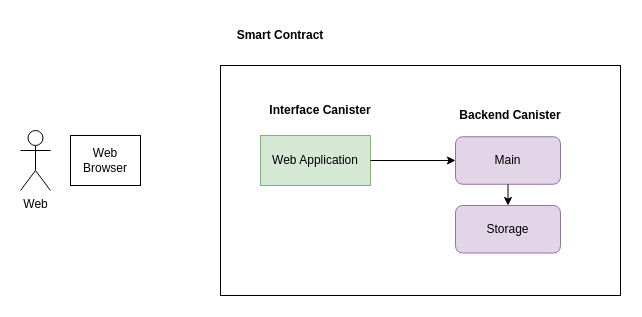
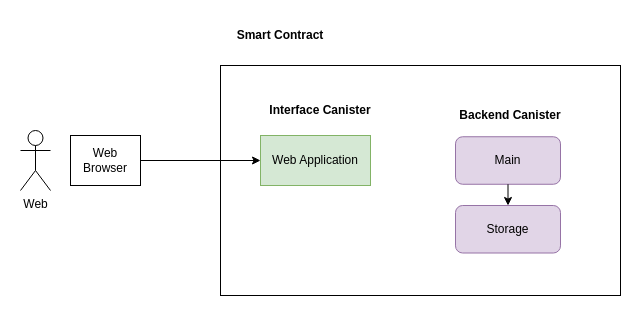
+ <mxCell id="10" value="" style="endArrow=classic;html=1;rounded=0;exitX=1;exitY=0.5;exitDx=0;exitDy=0;" edge="1" parent="1" source="9" target="4"><mxGeometry width="50" height="50" relative="1" as="geometry"><mxPoint x="370" y="305" as="sourcePoint" /><mxPoint x="420" y="255" as="targetPoint" /></mxGeometry></mxCell>
- <mxCell id="11" value="" style="endArrow=classic;html=1;rounded=0;exitX=1;exitY=0.5;exitDx=0;exitDy=0;entryX=0;entryY=0.5;entryDx=0;entryDy=0;" edge="1" parent="1" source="4" target="5"><mxGeometry width="50" height="50" relative="1" as="geometry"><mxPoint x="370" y="305" as="sourcePoint" /><mxPoint x="420" y="255" as="targetPoint" /></mxGeometry></mxCell>
